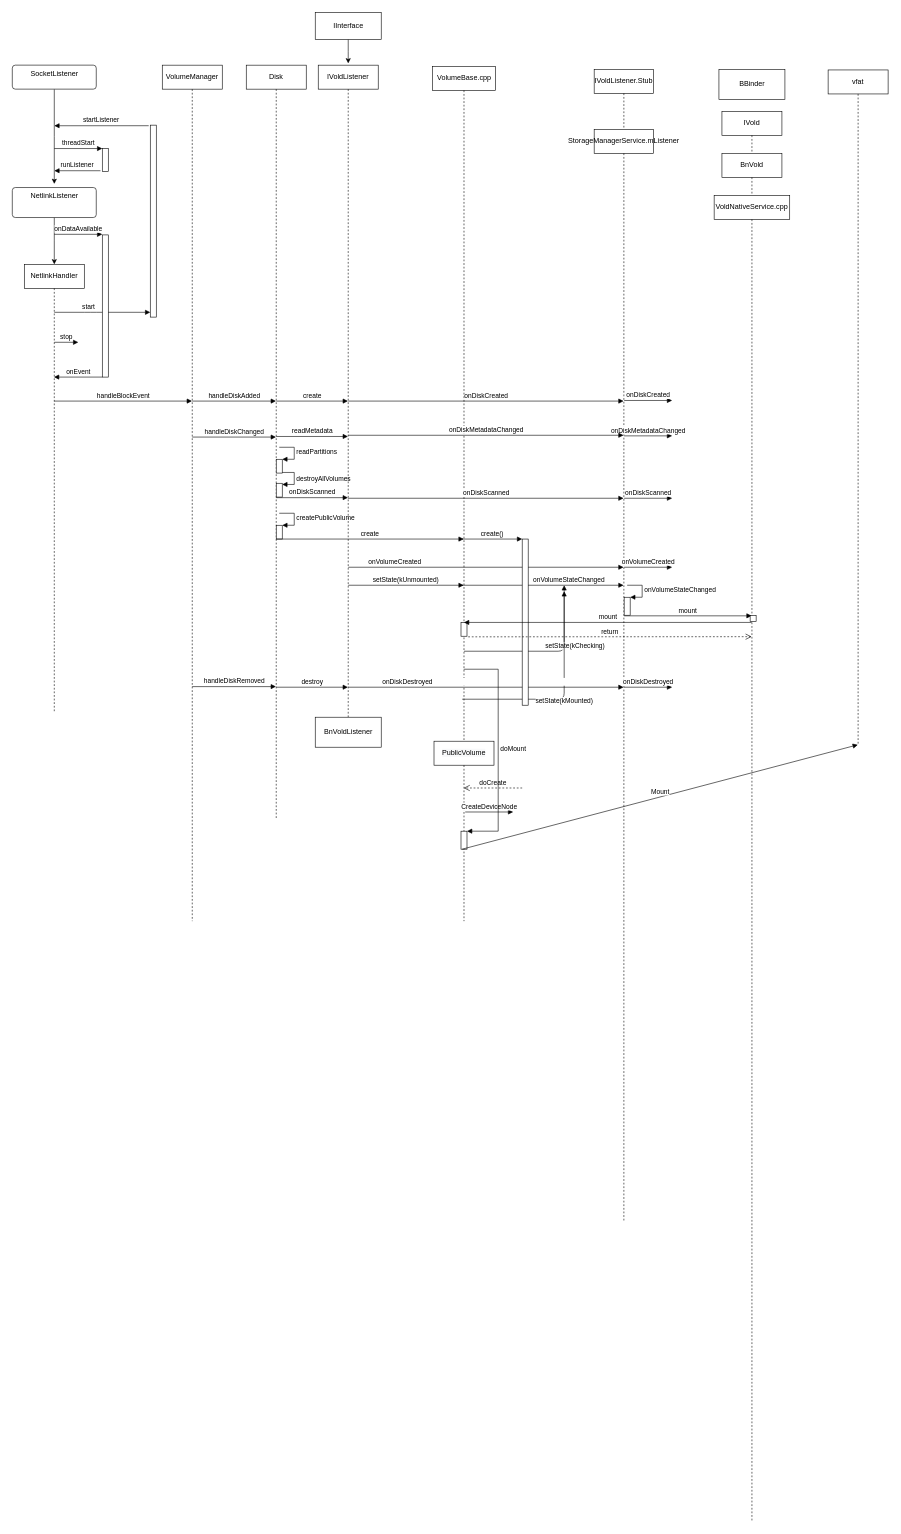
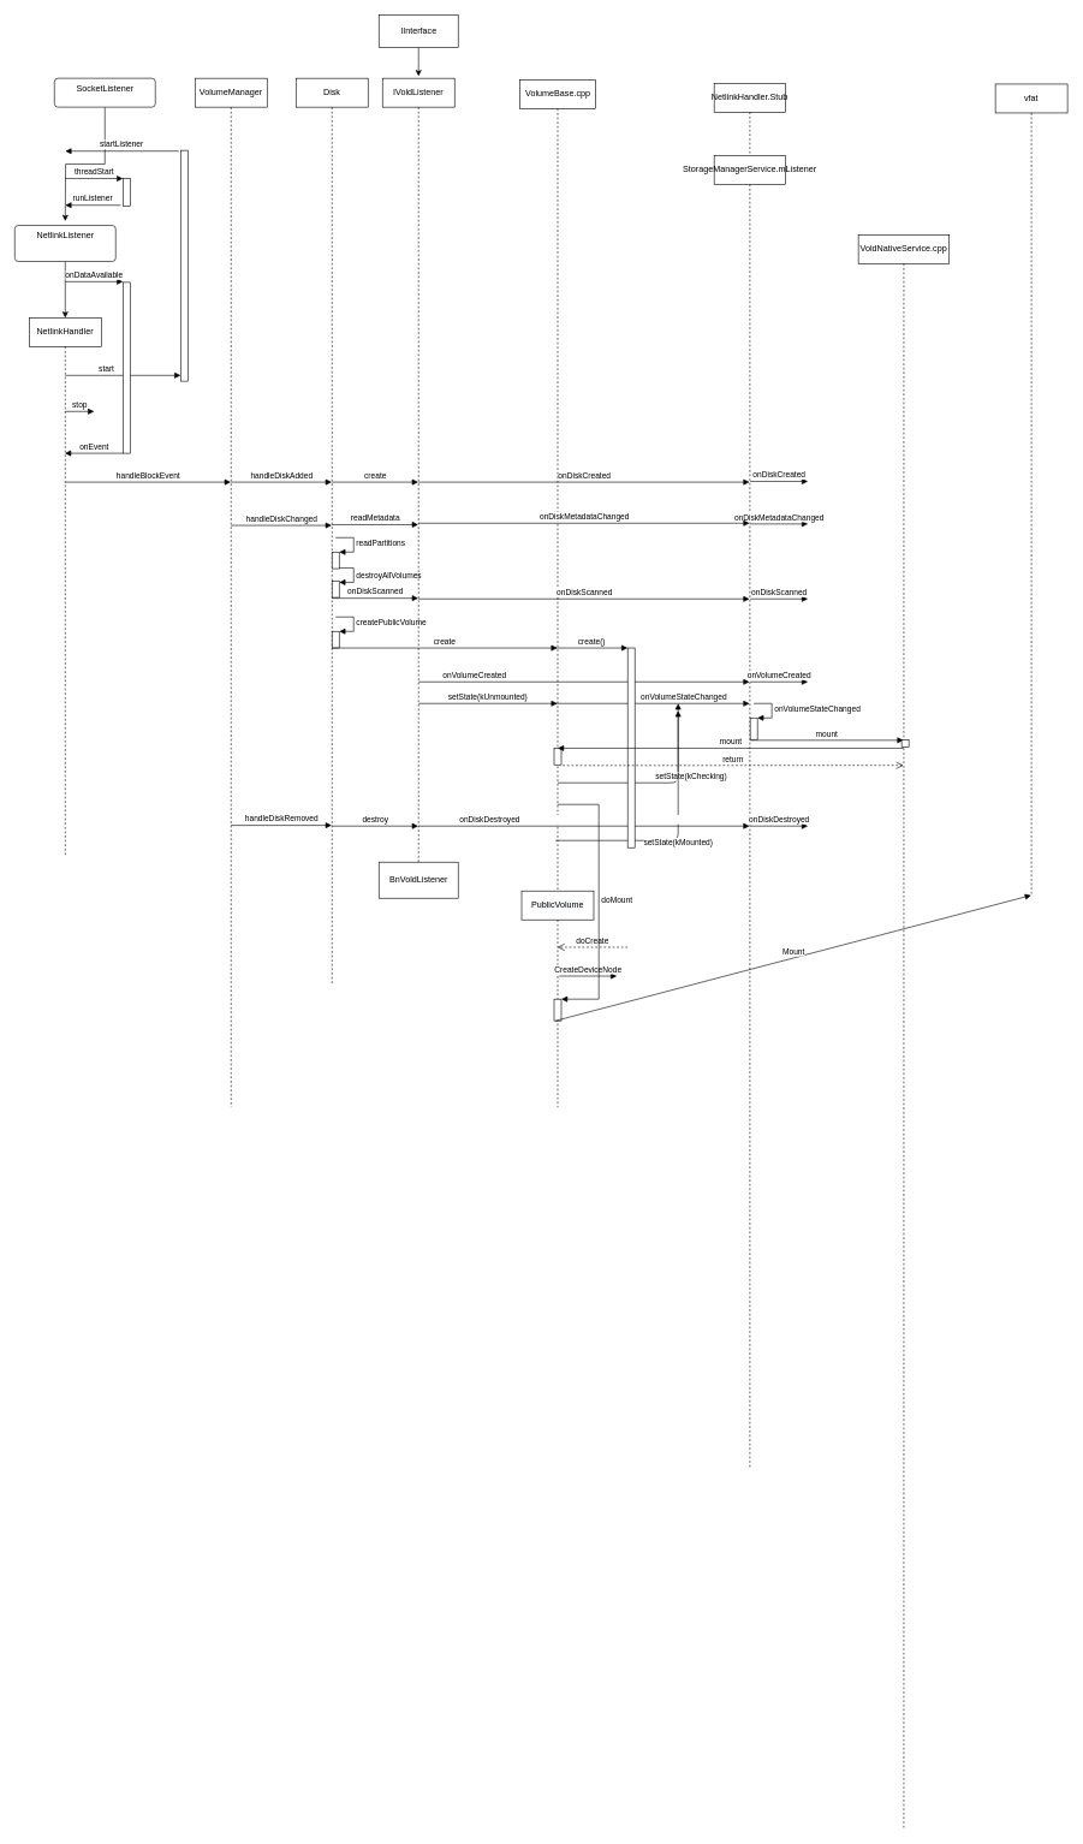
- <mxCell id="9" value="SocketListener" style="html=1;align=center;verticalAlign=top;rounded=1;absoluteArcSize=1;arcSize=10;dashed=0;" parent="1" vertex="1"><mxGeometry x="20" y="108" width="140" height="40" as="geometry" /></mxCell>
+ <mxCell id="9" value="SocketListener" style="html=1;align=center;verticalAlign=top;rounded=1;absoluteArcSize=1;arcSize=10;dashed=0;" parent="1" vertex="1"><mxGeometry x="75" y="108" width="140" height="40" as="geometry" /></mxCell>
- <mxCell id="48" value="IVoldListener.Stub" style="shape=umlLifeline;perimeter=lifelinePerimeter;whiteSpace=wrap;html=1;container=1;collapsible=0;recursiveResize=0;outlineConnect=0;" parent="1" vertex="1"><mxGeometry x="990" y="115" width="99" height="100" as="geometry" /></mxCell>
+ <mxCell id="48" value="NetlinkHandler.Stub" style="shape=umlLifeline;perimeter=lifelinePerimeter;whiteSpace=wrap;html=1;container=1;collapsible=0;recursiveResize=0;outlineConnect=0;" parent="1" vertex="1"><mxGeometry x="990" y="115" width="99" height="100" as="geometry" /></mxCell>
- <mxCell id="68" value="BBinder" style="html=1;" parent="1" vertex="1"><mxGeometry x="1198" y="115" width="110" height="50" as="geometry" /></mxCell>
- <mxCell id="67" value="IVold" style="shape=umlLifeline;perimeter=lifelinePerimeter;whiteSpace=wrap;html=1;container=1;collapsible=0;recursiveResize=0;outlineConnect=0;" parent="1" vertex="1"><mxGeometry x="1203" y="185" width="100" height="70" as="geometry" /></mxCell>
- <mxCell id="66" value="BnVold" style="shape=umlLifeline;perimeter=lifelinePerimeter;whiteSpace=wrap;html=1;container=1;collapsible=0;recursiveResize=0;outlineConnect=0;" parent="1" vertex="1"><mxGeometry x="1203" y="255" width="100" height="70" as="geometry" /></mxCell>
